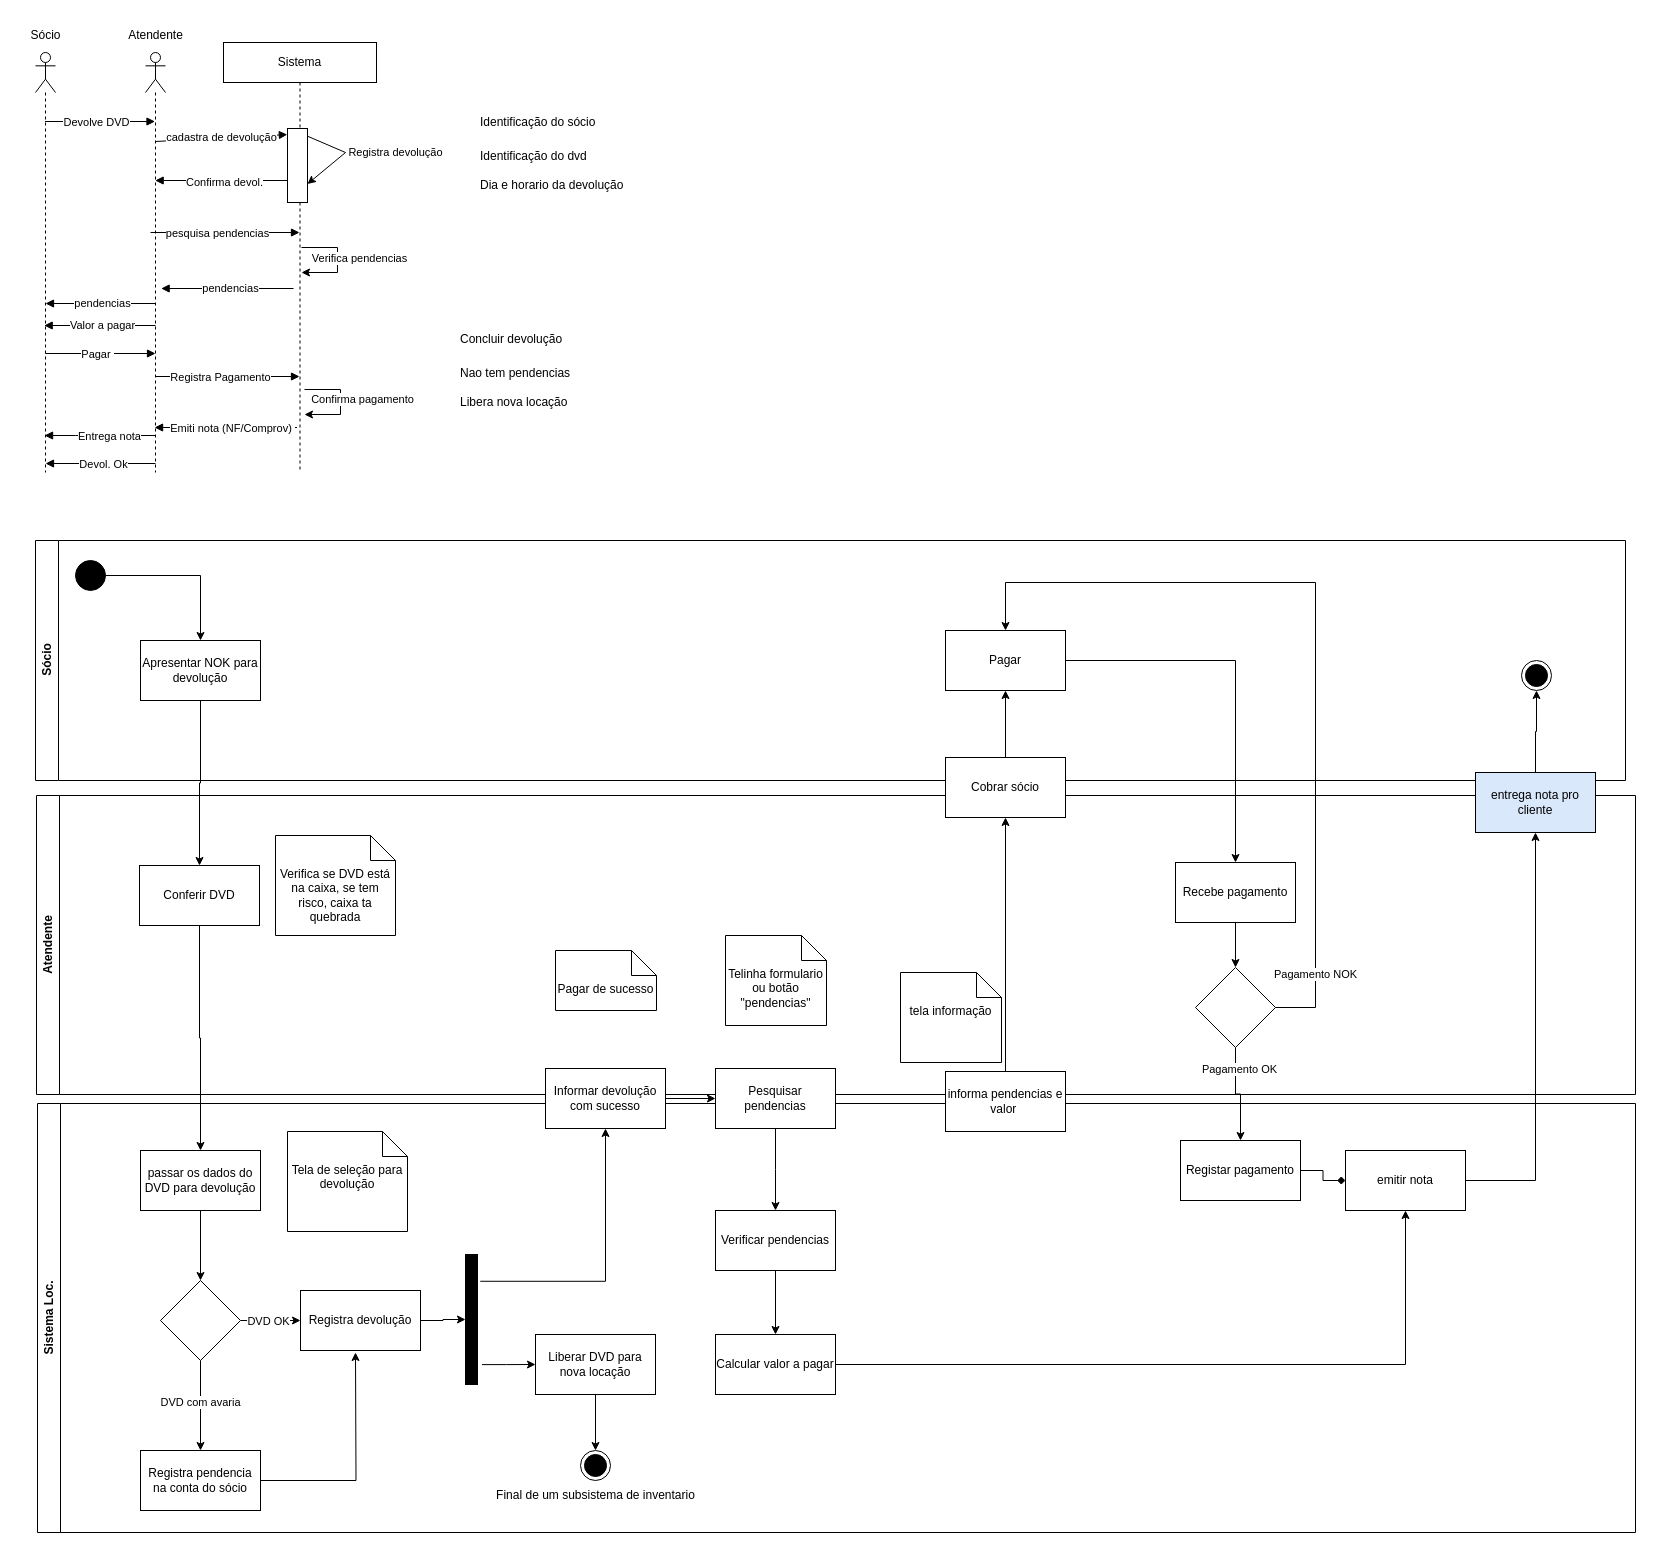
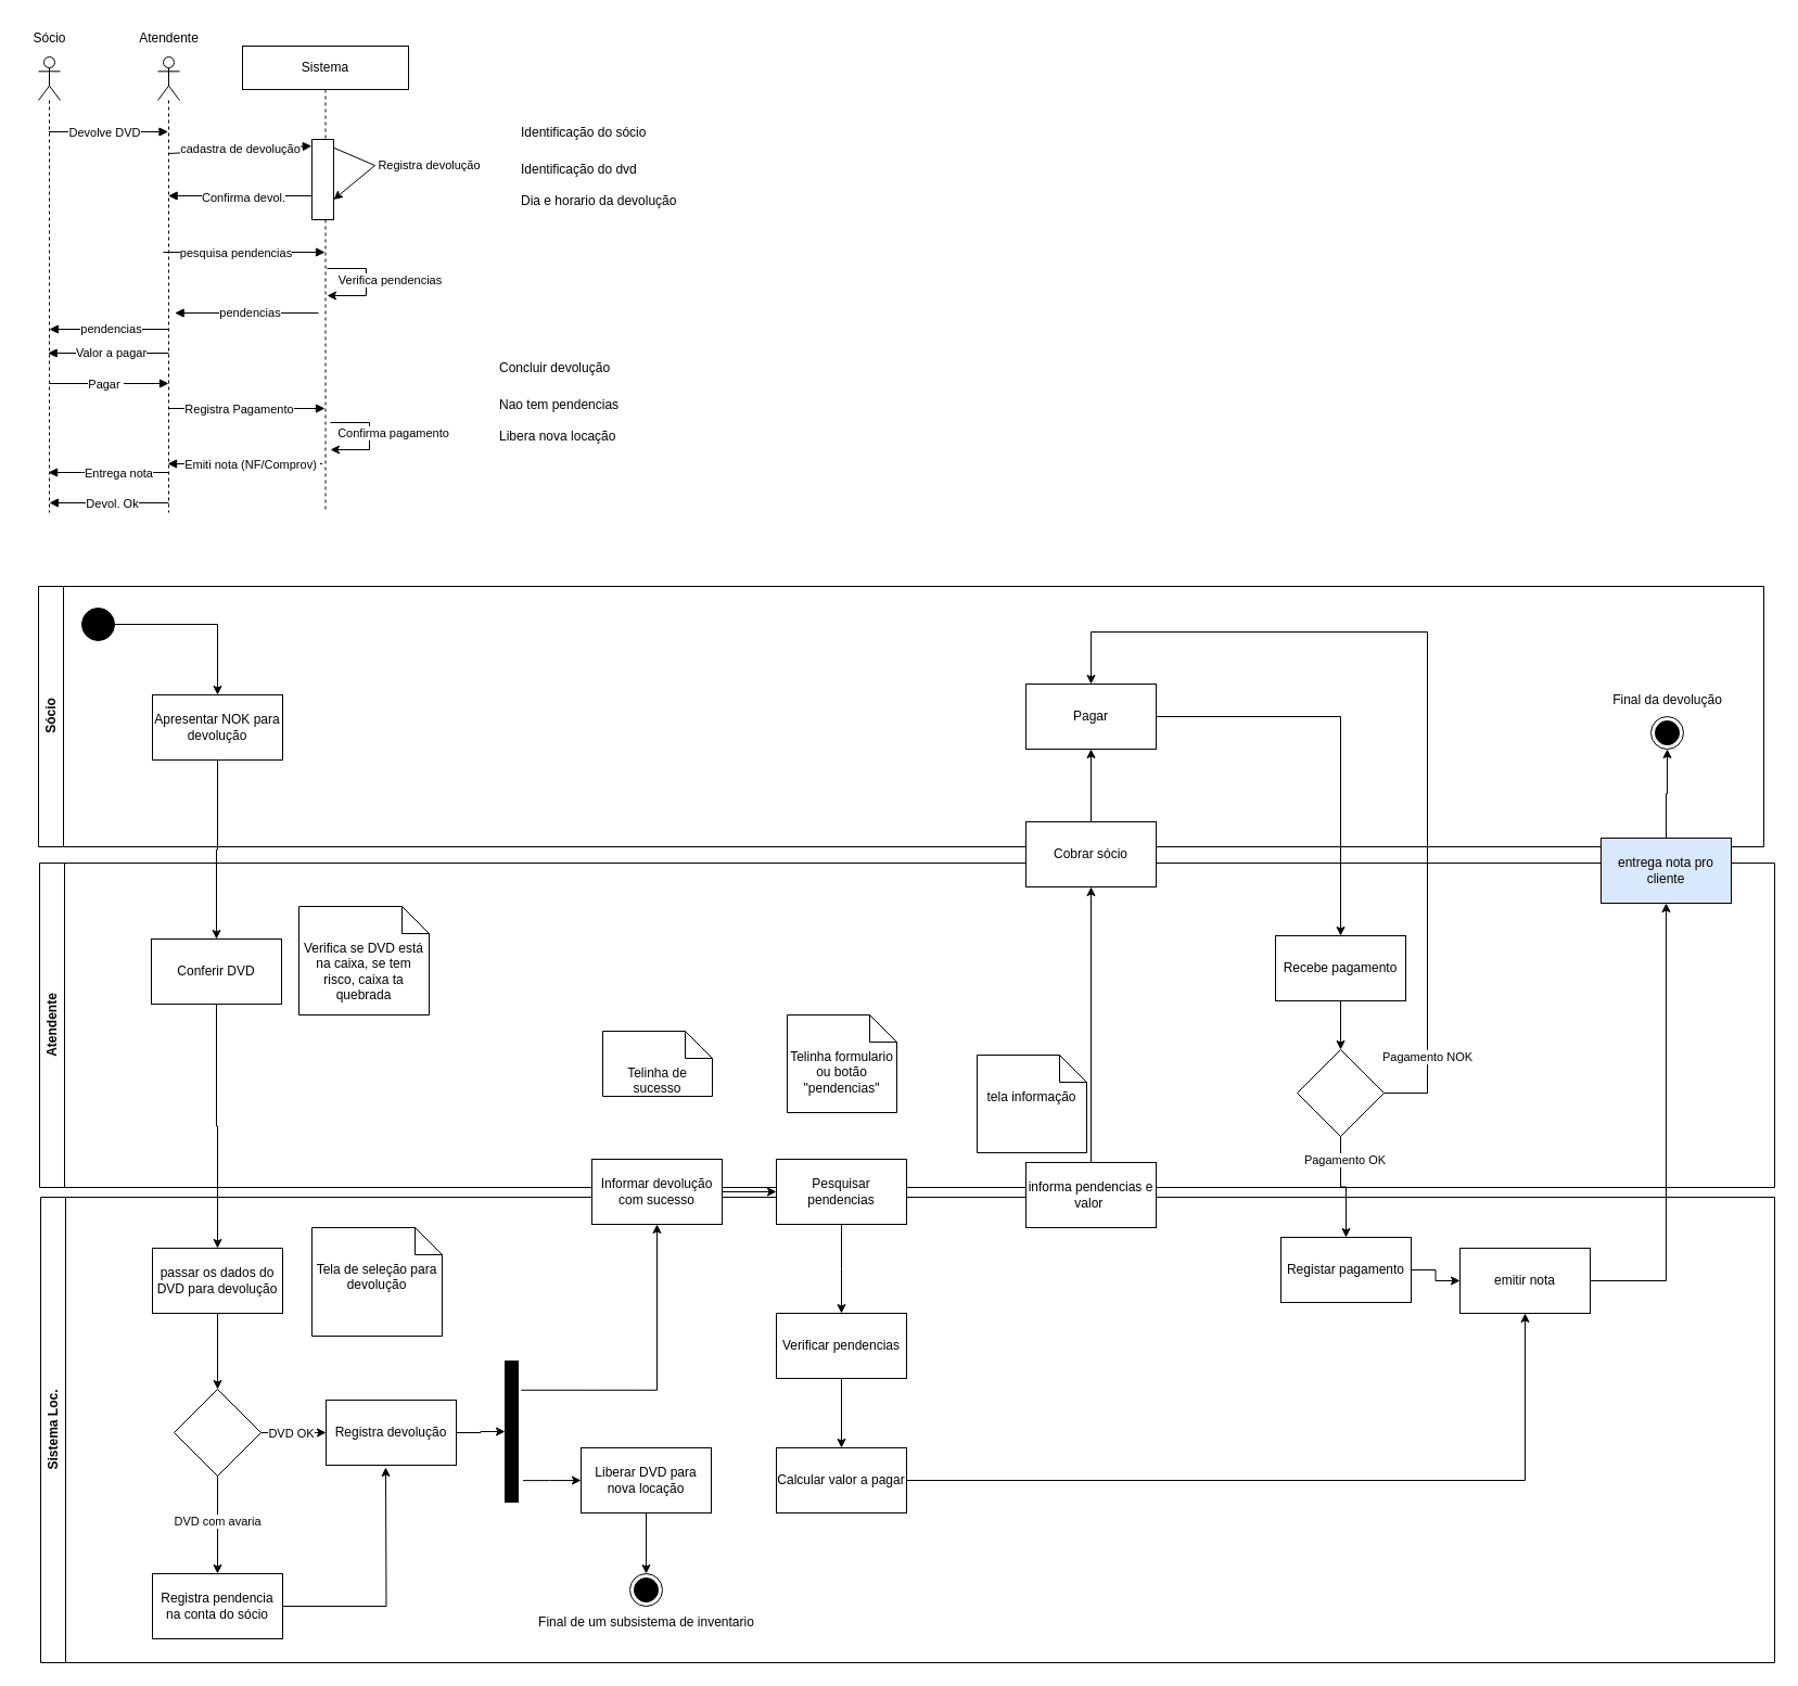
+ <mxCell id="36" value="Final da devolução" style="text;html=1;align=center;verticalAlign=middle;resizable=0;points=[];autosize=1;strokeColor=none;fillColor=none;" vertex="1" parent="30"><mxGeometry x="1441" y="90" width="120" height="30" as="geometry" /></mxCell>
- <mxCell id="41" value="Pagar de sucesso" style="shape=note2;boundedLbl=1;whiteSpace=wrap;html=1;size=25;verticalAlign=top;align=center;" vertex="1" parent="37"><mxGeometry x="519" y="155" width="101" height="60" as="geometry" /></mxCell>
+ <mxCell id="41" value="Telinha de sucesso" style="shape=note2;boundedLbl=1;whiteSpace=wrap;html=1;size=25;verticalAlign=top;align=center;" vertex="1" parent="37"><mxGeometry x="519" y="155" width="101" height="60" as="geometry" /></mxCell>
- <mxCell id="71" value="" style="edgeStyle=orthogonalEdgeStyle;rounded=0;orthogonalLoop=1;jettySize=auto;html=1;endArrow=diamond;" edge="1" parent="47" source="72" target="73"><mxGeometry relative="1" as="geometry" /></mxCell>
+ <mxCell id="71" value="" style="edgeStyle=orthogonalEdgeStyle;rounded=0;orthogonalLoop=1;jettySize=auto;html=1;" edge="1" parent="47" source="72" target="73"><mxGeometry relative="1" as="geometry" /></mxCell>
